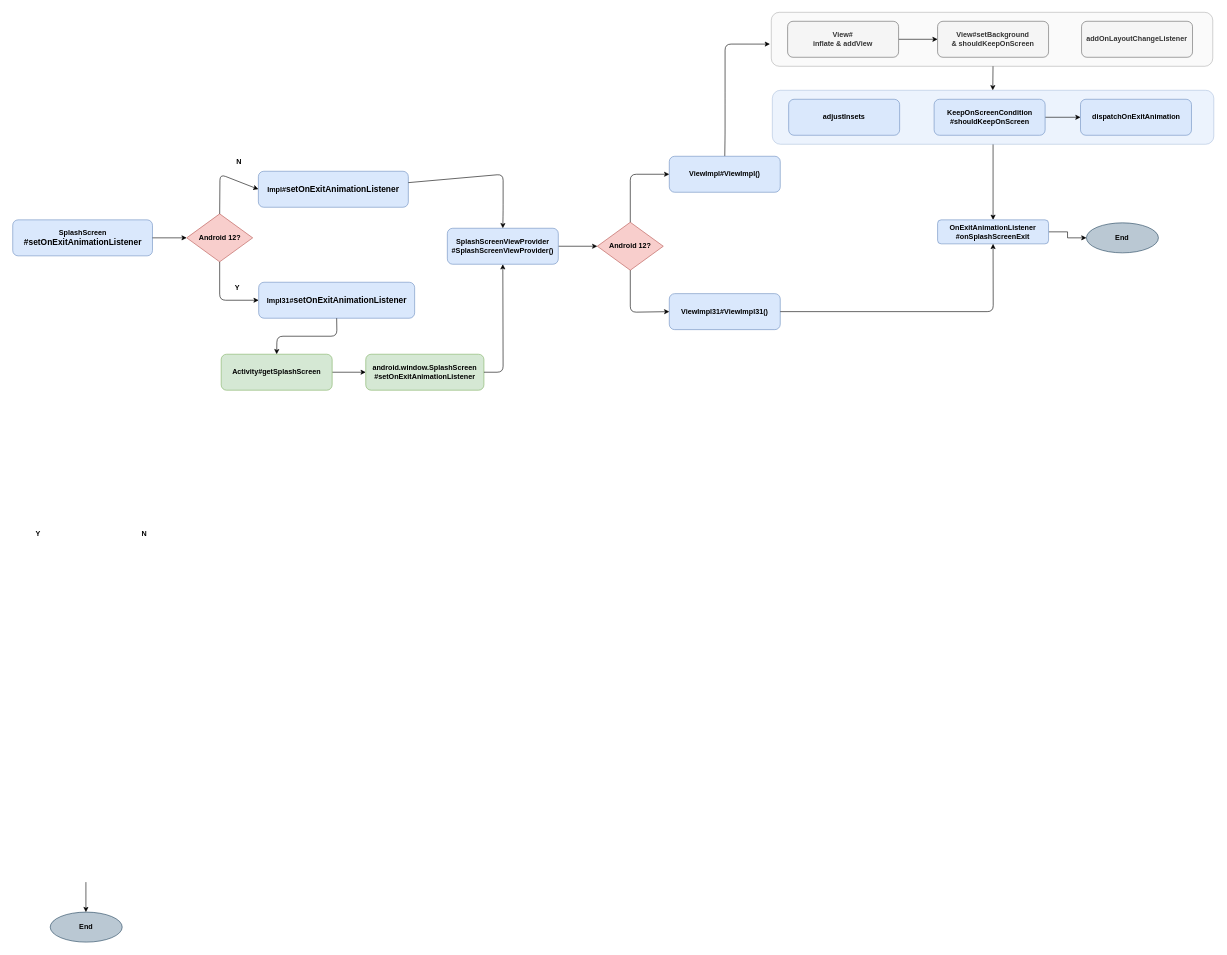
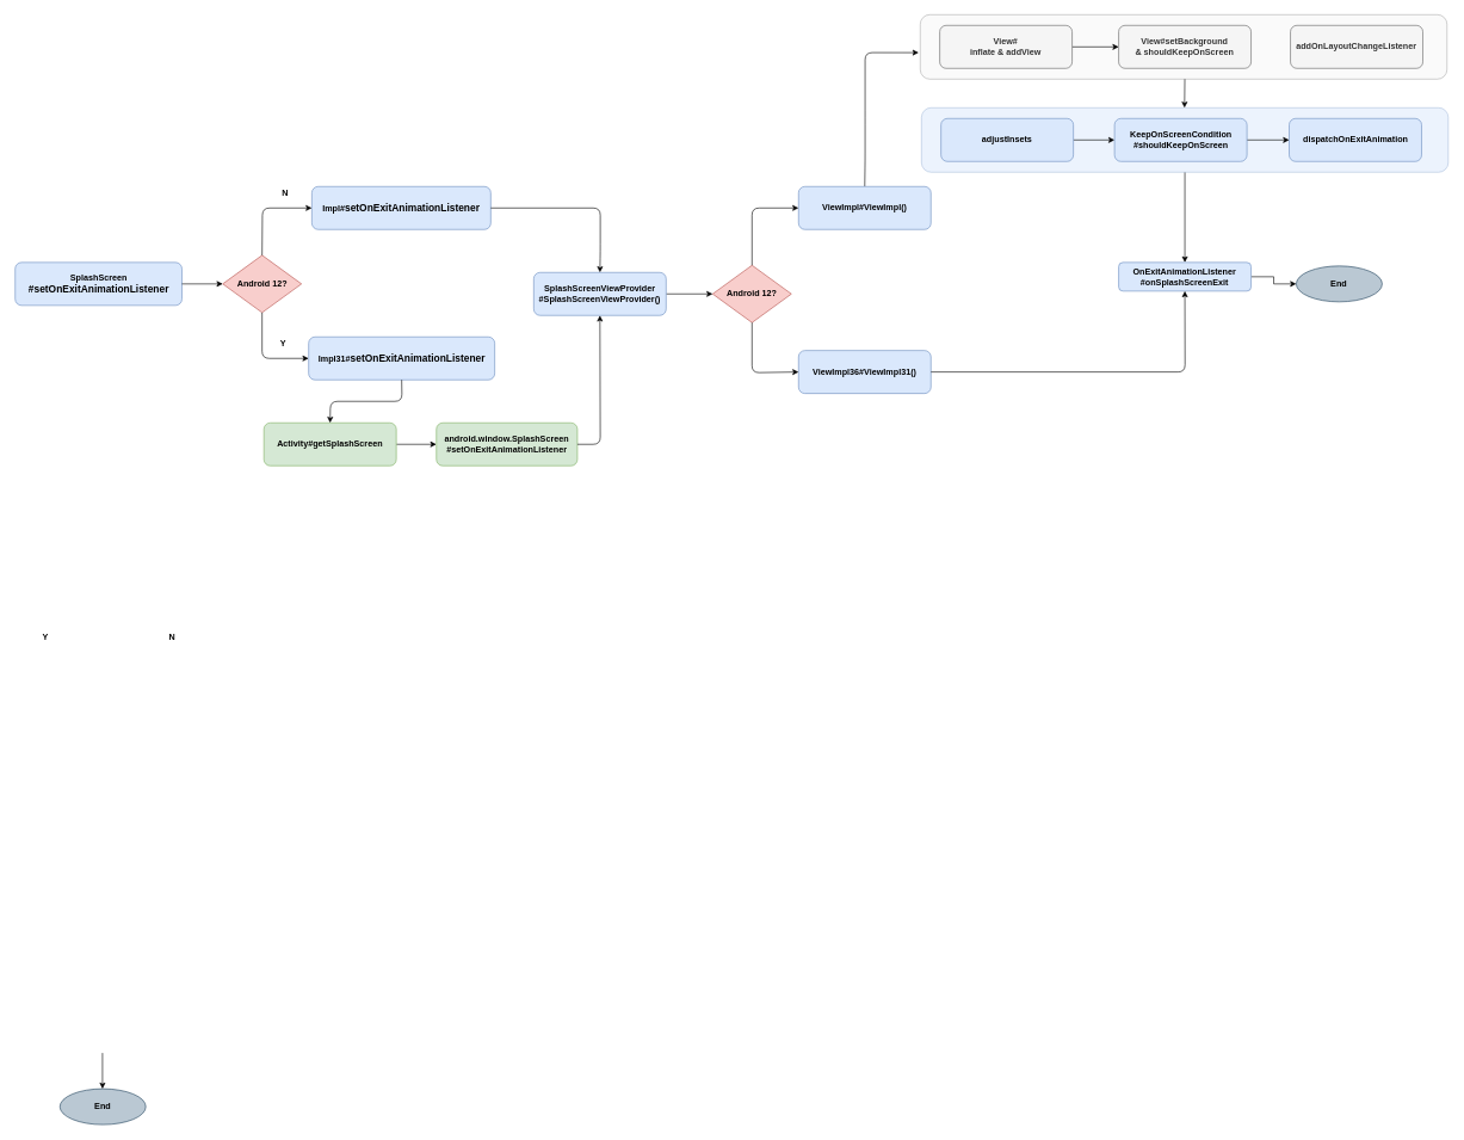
+ <mxCell id="31" value="" style="edgeStyle=orthogonalEdgeStyle;rounded=0;orthogonalLoop=1;jettySize=auto;html=1;fontStyle=1" parent="1" source="32" target="34" edge="1"><mxGeometry relative="1" as="geometry" /></mxCell>
- <mxCell id="11" value="Impl#&lt;span style=&quot;font-size: 14px ; text-align: justify&quot;&gt;setOnExitAnimationListener&lt;/span&gt;" style="rounded=1;whiteSpace=wrap;html=1;fillColor=#dae8fc;strokeColor=#6c8ebf;fontStyle=1" parent="1" vertex="1"><mxGeometry x="430" y="285" width="250" height="60" as="geometry" /></mxCell>
+ <mxCell id="11" value="Impl#&lt;span style=&quot;font-size: 14px ; text-align: justify&quot;&gt;setOnExitAnimationListener&lt;/span&gt;" style="rounded=1;whiteSpace=wrap;html=1;fillColor=#dae8fc;strokeColor=#6c8ebf;fontStyle=1" parent="1" vertex="1"><mxGeometry x="435" y="260" width="250" height="60" as="geometry" /></mxCell>
- <mxCell id="22" value="ViewImpl31#ViewImpl31()" style="rounded=1;whiteSpace=wrap;html=1;fillColor=#dae8fc;strokeColor=#6c8ebf;fontStyle=1" parent="1" vertex="1"><mxGeometry x="1115" y="489" width="185" height="60" as="geometry" /></mxCell>
+ <mxCell id="22" value="ViewImpl36#ViewImpl31()" style="rounded=1;whiteSpace=wrap;html=1;fillColor=#dae8fc;strokeColor=#6c8ebf;fontStyle=1" parent="1" vertex="1"><mxGeometry x="1115" y="489" width="185" height="60" as="geometry" /></mxCell>
